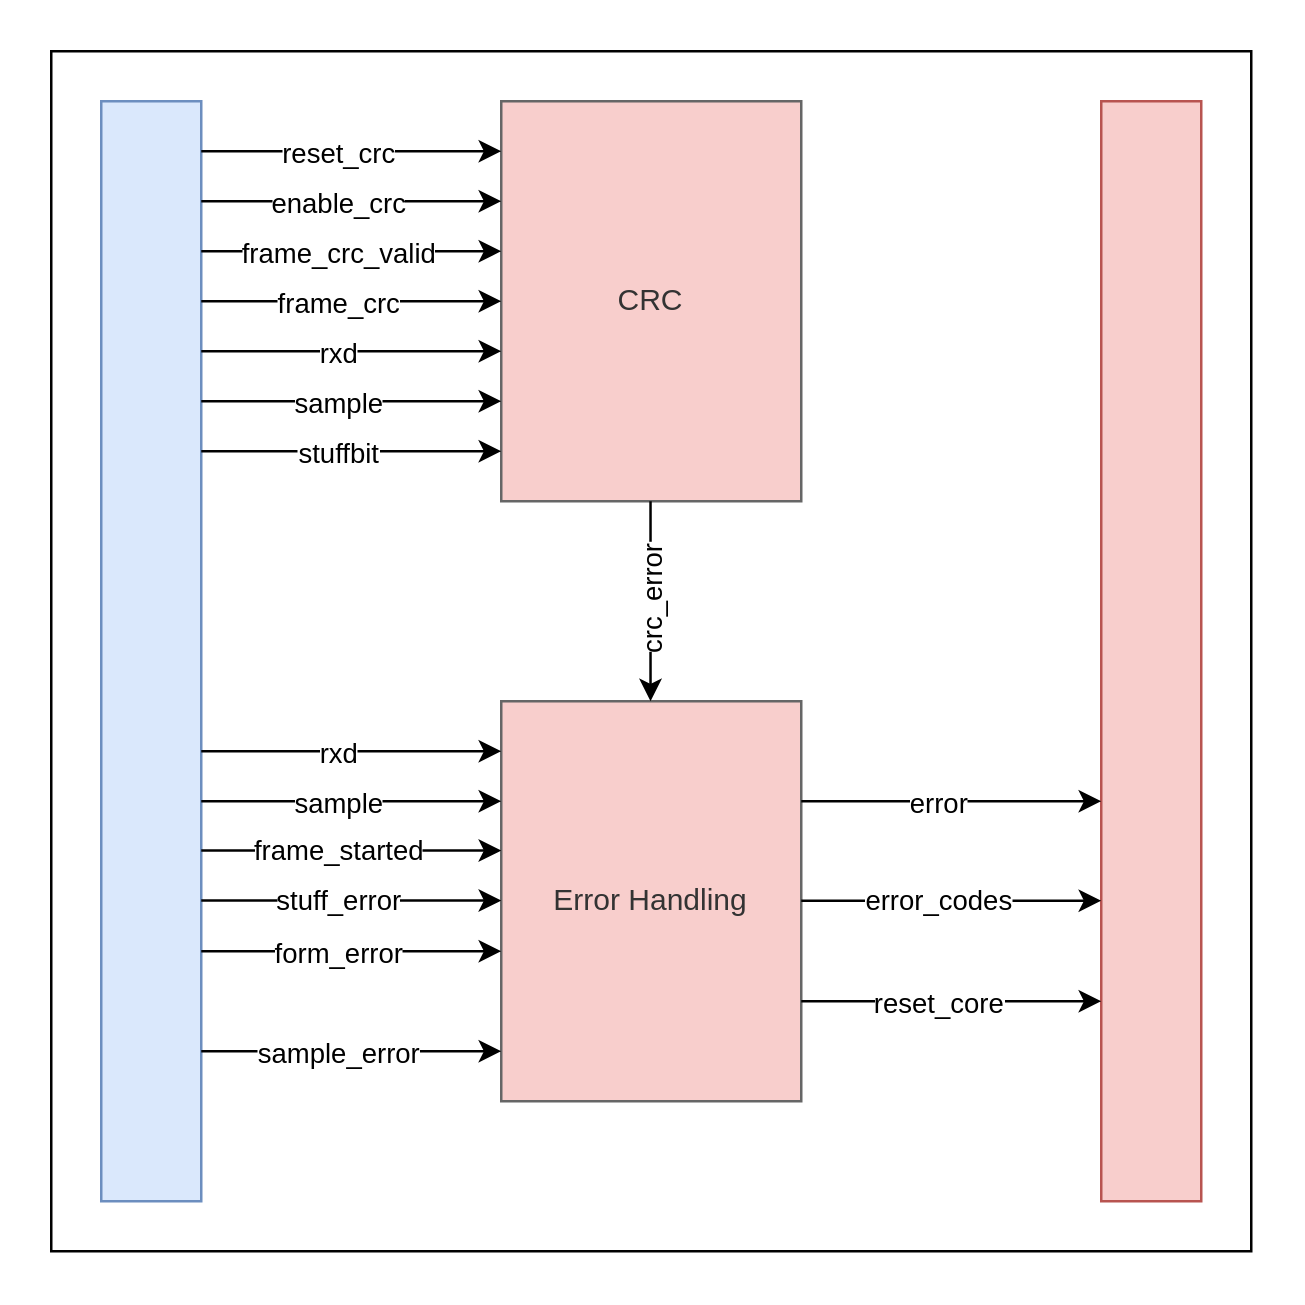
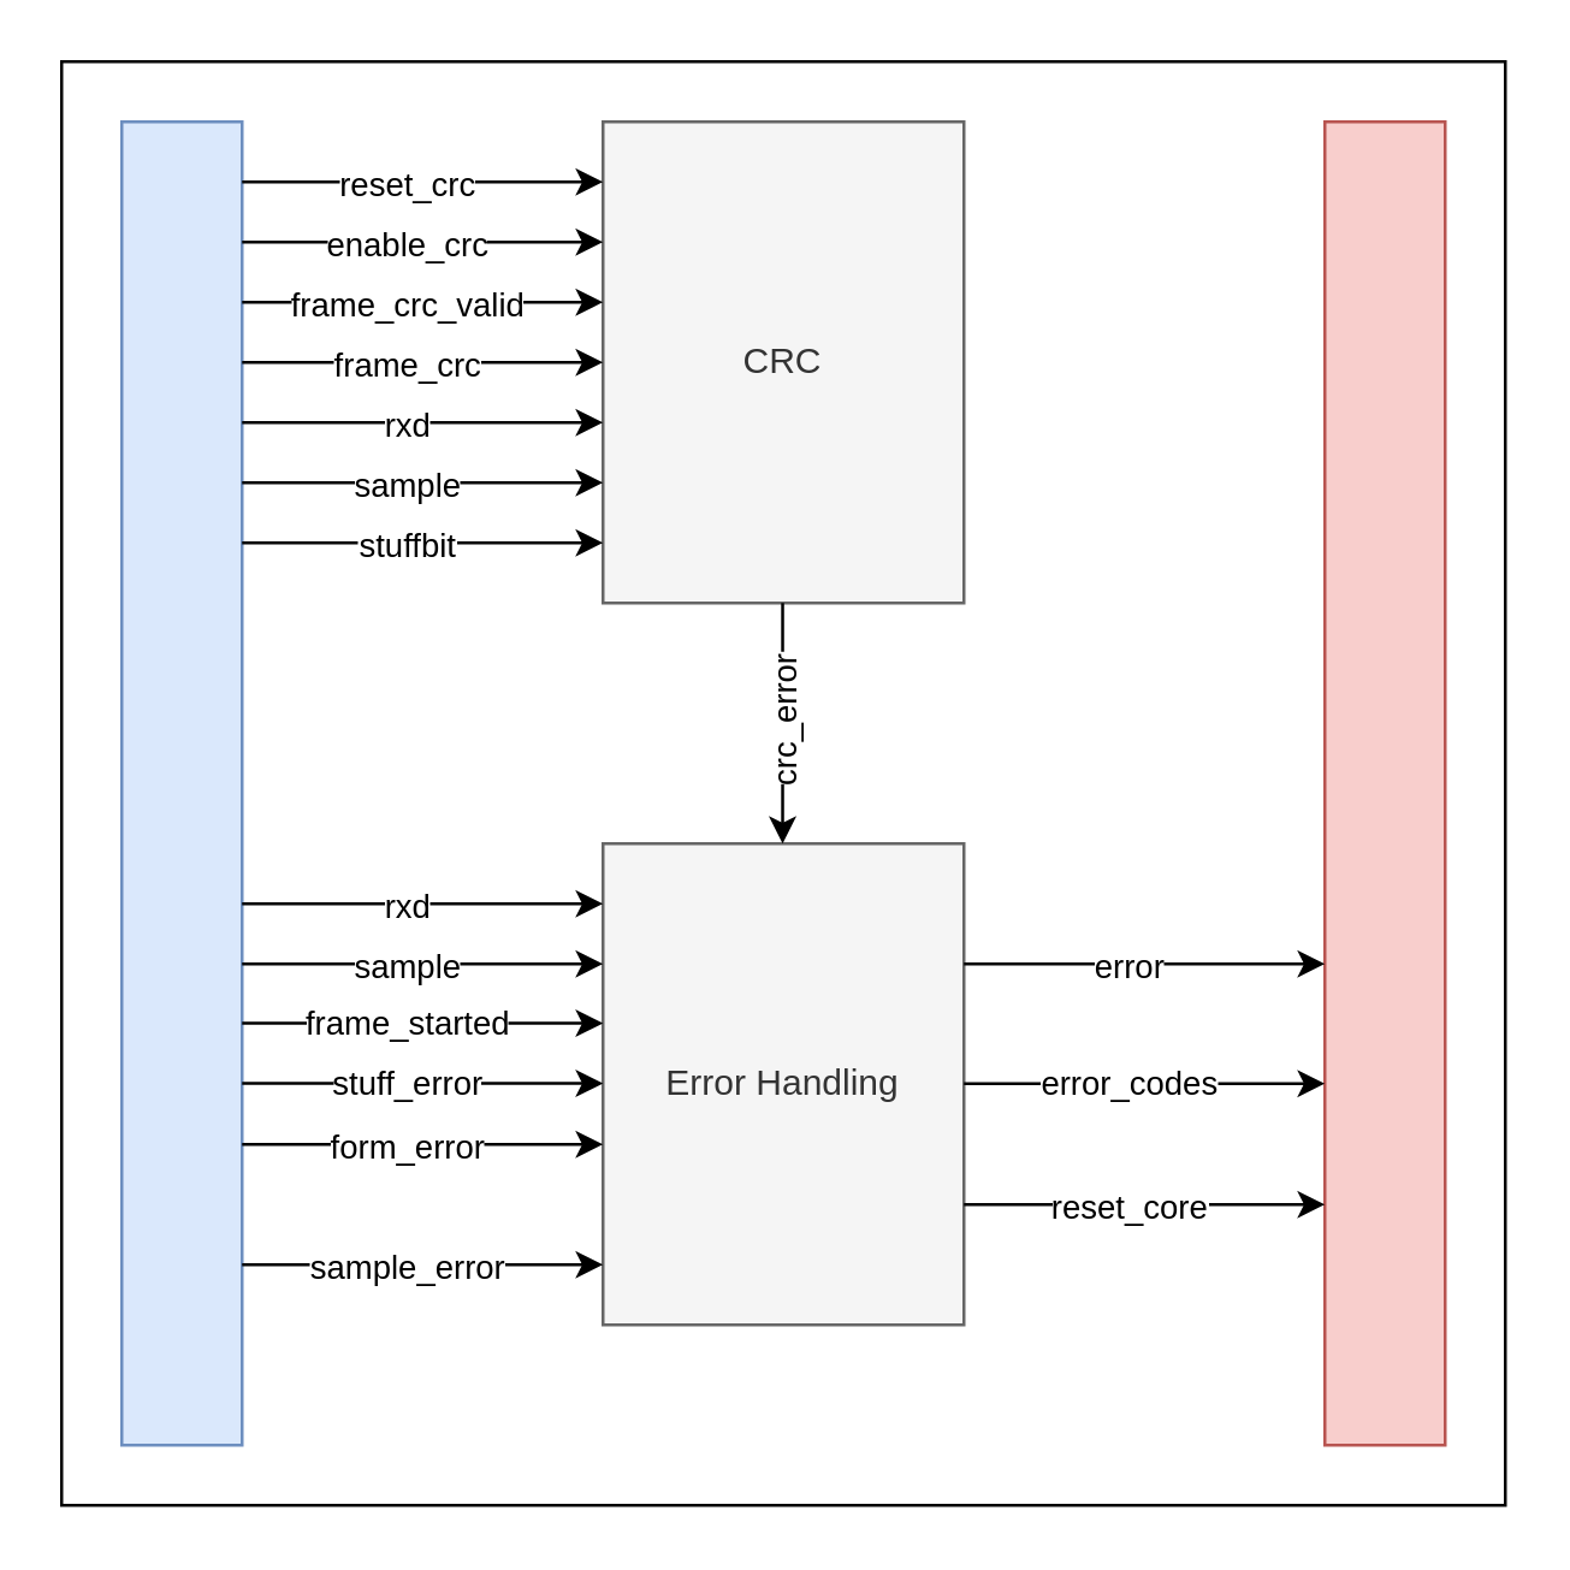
- <mxCell id="3" value="CRC" style="rounded=0;whiteSpace=wrap;html=1;fillColor=#f8cecc;fontColor=#333333;strokeColor=#666666;" parent="1" vertex="1"><mxGeometry x="200" y="40" width="120" height="160" as="geometry" /></mxCell>
+ <mxCell id="3" value="CRC" style="rounded=0;whiteSpace=wrap;html=1;fillColor=#f5f5f5;fontColor=#333333;strokeColor=#666666;" parent="1" vertex="1"><mxGeometry x="200" y="40" width="120" height="160" as="geometry" /></mxCell>
- <mxCell id="4" value="Error Handling" style="rounded=0;whiteSpace=wrap;html=1;fillColor=#f8cecc;fontColor=#333333;strokeColor=#666666;" parent="1" vertex="1"><mxGeometry x="200" y="280" width="120" height="160" as="geometry" /></mxCell>
+ <mxCell id="4" value="Error Handling" style="rounded=0;whiteSpace=wrap;html=1;fillColor=#f5f5f5;fontColor=#333333;strokeColor=#666666;" parent="1" vertex="1"><mxGeometry x="200" y="280" width="120" height="160" as="geometry" /></mxCell>
